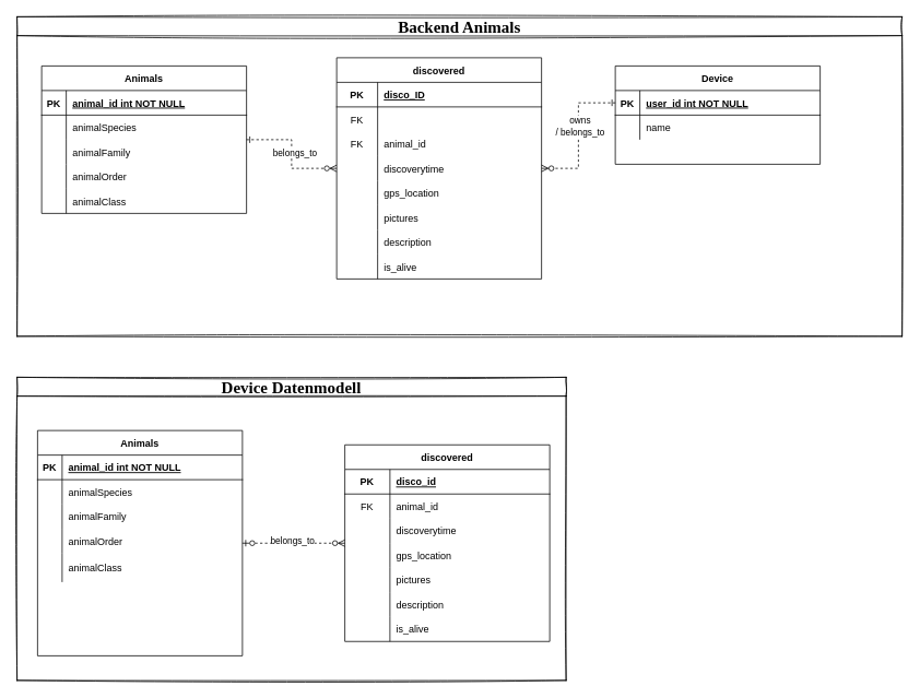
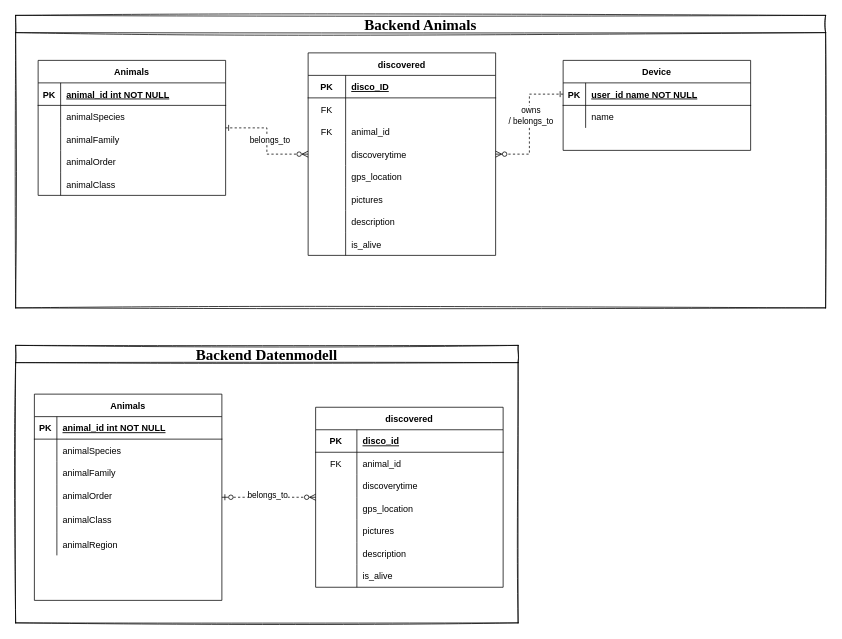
- <mxCell id="5" value="user_id int NOT NULL " style="shape=partialRectangle;overflow=hidden;connectable=0;fillColor=none;top=0;left=0;bottom=0;right=0;align=left;spacingLeft=6;fontStyle=5;" parent="3" vertex="1"><mxGeometry x="30" width="220" height="30" as="geometry"><mxRectangle width="220" height="30" as="alternateBounds" /></mxGeometry></mxCell>
+ <mxCell id="5" value="user_id name NOT NULL " style="shape=partialRectangle;overflow=hidden;connectable=0;fillColor=none;top=0;left=0;bottom=0;right=0;align=left;spacingLeft=6;fontStyle=5;" parent="3" vertex="1"><mxGeometry x="30" width="220" height="30" as="geometry"><mxRectangle width="220" height="30" as="alternateBounds" /></mxGeometry></mxCell>
- <mxCell id="56" value="Device Datenmodell" style="swimlane;sketch=1;hachureGap=4;fontFamily=Architects Daughter;fontSource=https%3A%2F%2Ffonts.googleapis.com%2Fcss%3Ffamily%3DArchitects%2BDaughter;fontSize=20;" parent="1" vertex="1"><mxGeometry x="20" y="460" width="670" height="370" as="geometry" /></mxCell>
+ <mxCell id="56" value="Backend Datenmodell" style="swimlane;sketch=1;hachureGap=4;fontFamily=Architects Daughter;fontSource=https%3A%2F%2Ffonts.googleapis.com%2Fcss%3Ffamily%3DArchitects%2BDaughter;fontSize=20;" parent="1" vertex="1"><mxGeometry x="20" y="460" width="670" height="370" as="geometry" /></mxCell>
+ <mxCell id="75" value="animalRegion" style="shape=partialRectangle;overflow=hidden;connectable=0;fillColor=none;top=0;left=0;bottom=0;right=0;align=left;spacingLeft=6;" parent="73" vertex="1"><mxGeometry x="30" width="220" height="30" as="geometry"><mxRectangle width="220" height="30" as="alternateBounds" /></mxGeometry></mxCell>
